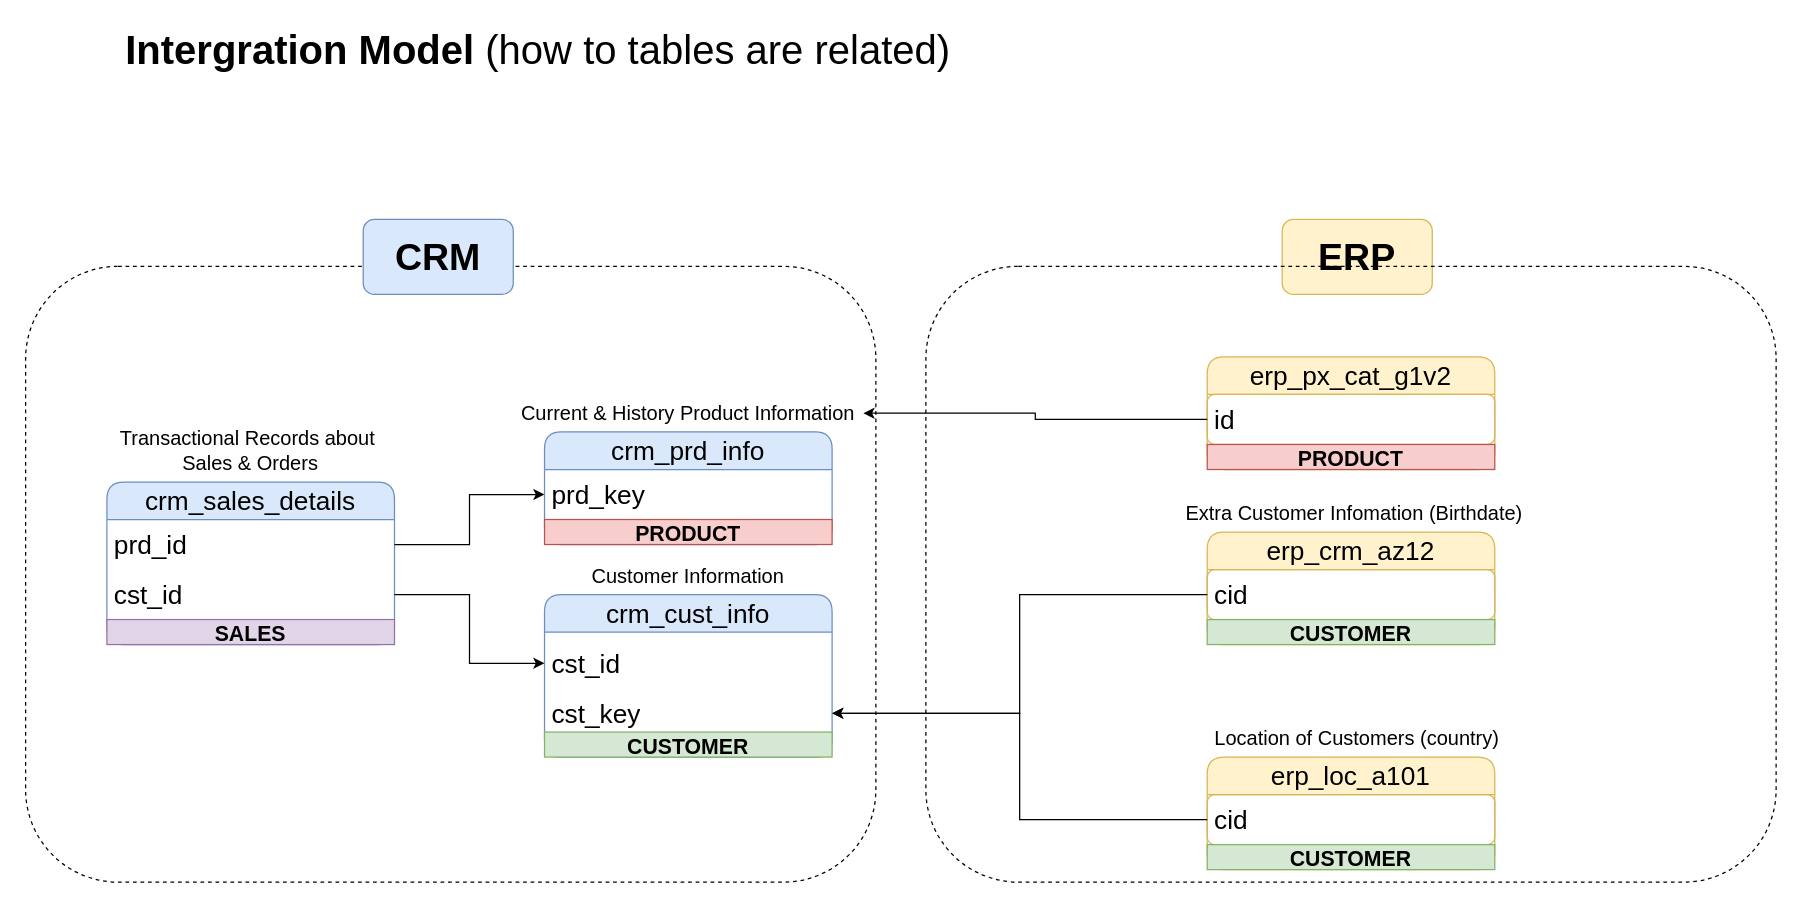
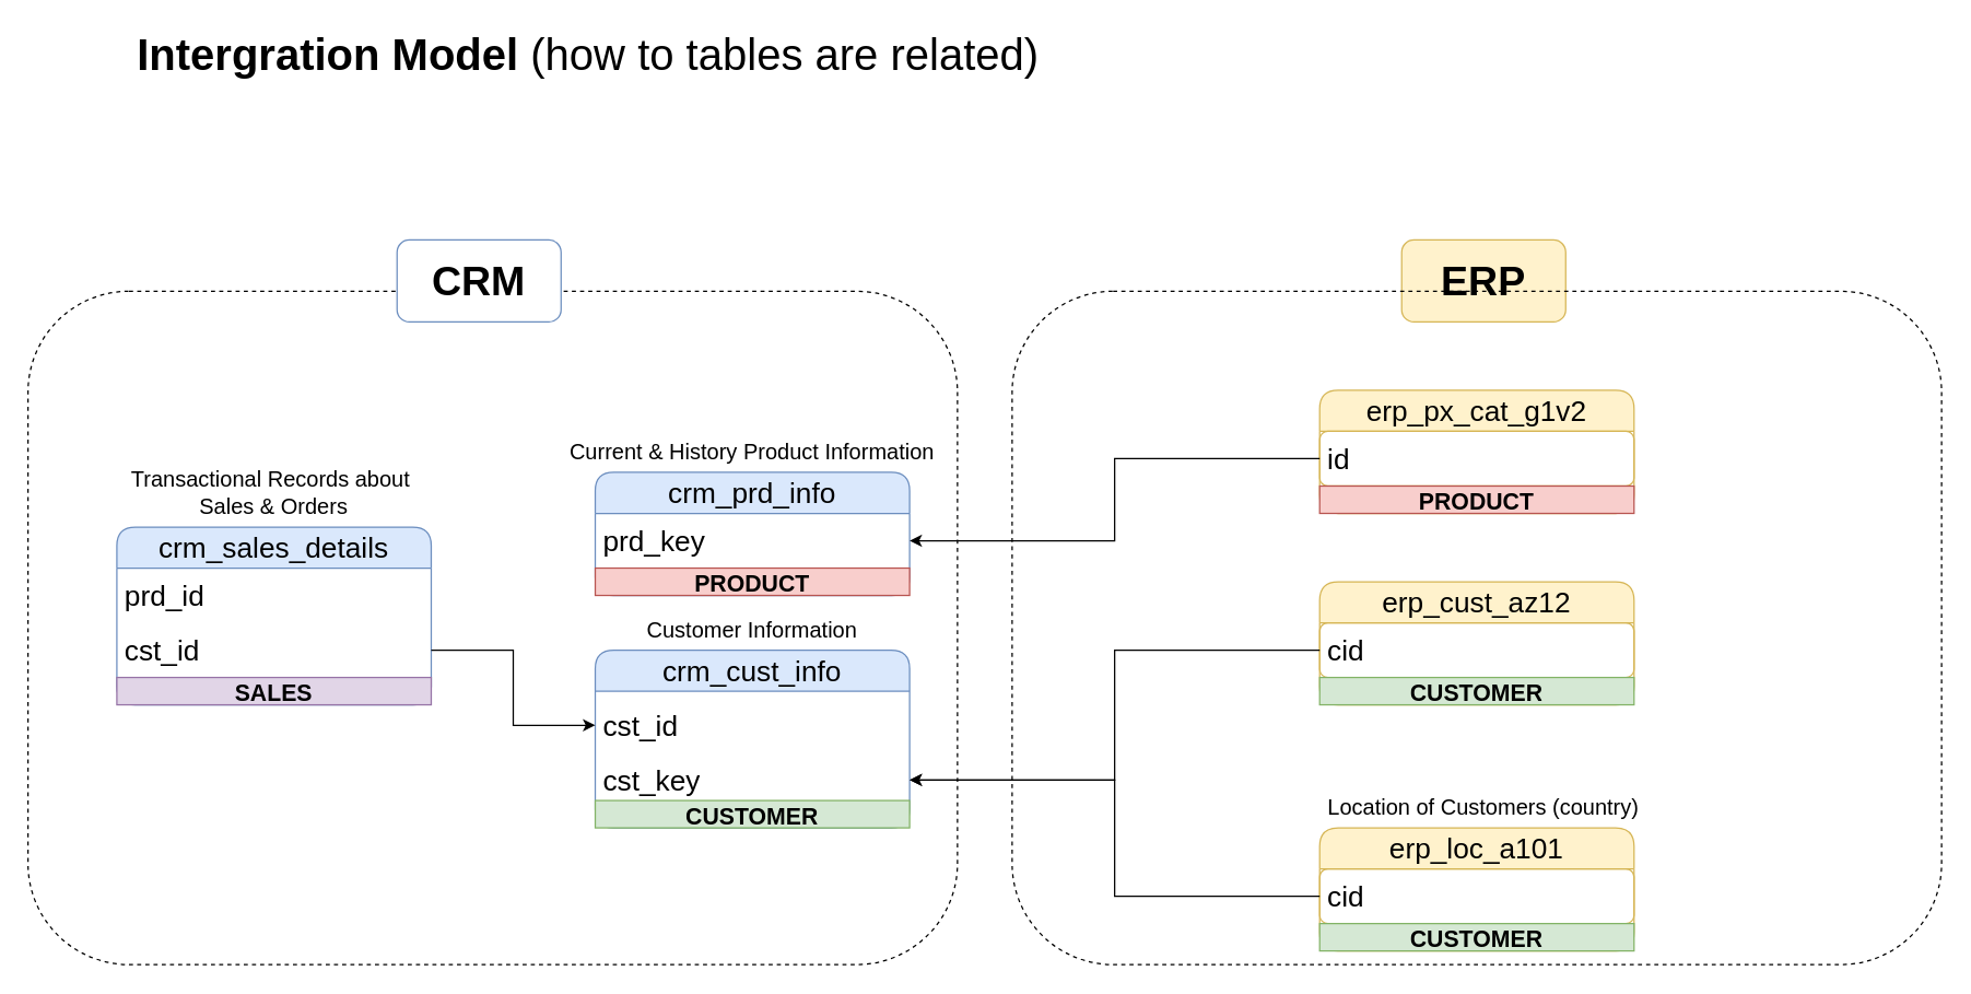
- <mxCell id="32" value="&lt;font style=&quot;font-size: 30px;&quot;&gt;&lt;b&gt;CRM&lt;/b&gt;&lt;/font&gt;" style="rounded=1;whiteSpace=wrap;html=1;fillColor=#dae8fc;strokeColor=#6c8ebf;" parent="1" vertex="1"><mxGeometry x="290" y="175" width="120" height="60" as="geometry" /></mxCell>
+ <mxCell id="32" value="&lt;font style=&quot;font-size: 30px;&quot;&gt;&lt;b&gt;CRM&lt;/b&gt;&lt;/font&gt;" style="rounded=1;whiteSpace=wrap;html=1;fillColor=#ffffff;strokeColor=#6c8ebf;" parent="1" vertex="1"><mxGeometry x="290" y="175" width="120" height="60" as="geometry" /></mxCell>
- <mxCell id="30" style="edgeStyle=orthogonalEdgeStyle;rounded=0;orthogonalLoop=1;jettySize=auto;html=1;" parent="1" source="28" target="11" edge="1"><mxGeometry relative="1" as="geometry" /></mxCell>
+ <mxCell id="30" style="edgeStyle=orthogonalEdgeStyle;rounded=0;orthogonalLoop=1;jettySize=auto;html=1;entryX=1;entryY=0.5;entryDx=0;entryDy=0;" parent="1" source="28" target="20" edge="1"><mxGeometry relative="1" as="geometry" /></mxCell>
- <mxCell id="22" value="&lt;font style=&quot;font-size: 16px;&quot;&gt;Extra Customer Infomation (Birthdate)&amp;nbsp;&lt;/font&gt;" style="rounded=0;whiteSpace=wrap;html=1;fillColor=none;strokeColor=none;" parent="1" vertex="1"><mxGeometry x="945" y="395" width="280" height="30" as="geometry" /></mxCell>
- <mxCell id="17" style="edgeStyle=orthogonalEdgeStyle;rounded=0;orthogonalLoop=1;jettySize=auto;html=1;exitX=1;exitY=0.5;exitDx=0;exitDy=0;entryX=0;entryY=0.5;entryDx=0;entryDy=0;" parent="1" source="13" target="20" edge="1"><mxGeometry relative="1" as="geometry" /></mxCell>
- <mxCell id="8" value="erp_crm_az12" style="swimlane;fontStyle=0;childLayout=stackLayout;horizontal=1;startSize=30;horizontalStack=0;resizeParent=1;resizeParentMax=0;resizeLast=0;collapsible=1;marginBottom=0;whiteSpace=wrap;html=1;fillColor=#fff2cc;strokeColor=#d6b656;fontSize=21;rounded=1;" parent="1" vertex="1"><mxGeometry x="965" y="425" width="230" height="90" as="geometry" /></mxCell>
+ <mxCell id="8" value="erp_cust_az12" style="swimlane;fontStyle=0;childLayout=stackLayout;horizontal=1;startSize=30;horizontalStack=0;resizeParent=1;resizeParentMax=0;resizeLast=0;collapsible=1;marginBottom=0;whiteSpace=wrap;html=1;fillColor=#fff2cc;strokeColor=#d6b656;fontSize=21;rounded=1;" parent="1" vertex="1"><mxGeometry x="965" y="425" width="230" height="90" as="geometry" /></mxCell>
